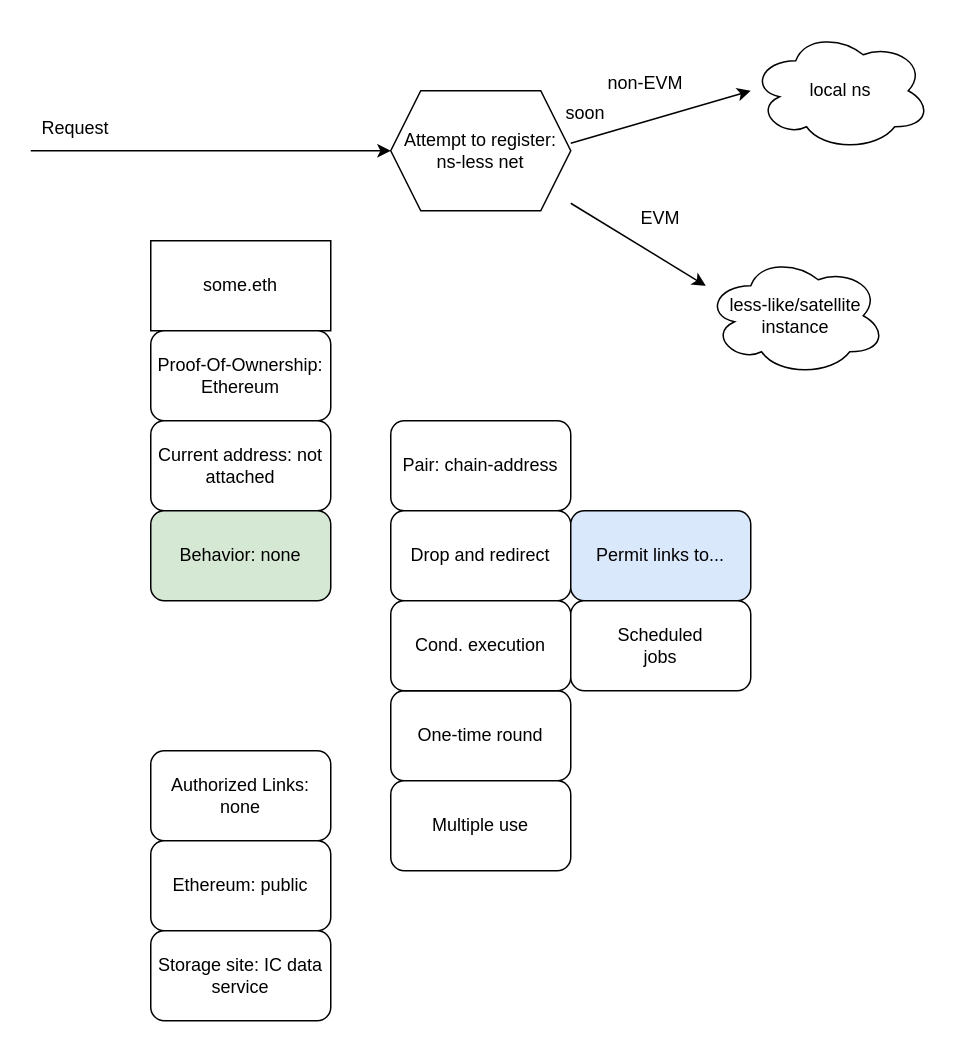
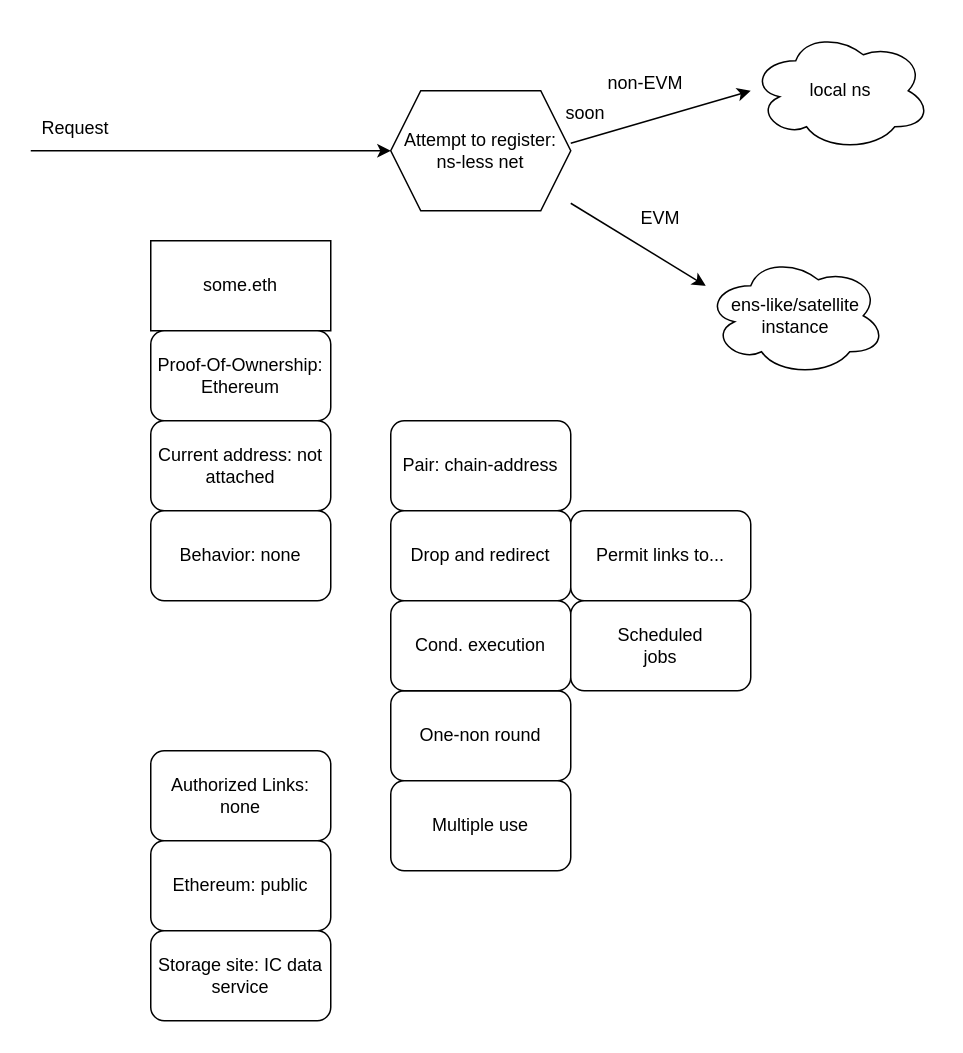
- <mxCell id="20" value="less-like/satellite&lt;br&gt;instance" style="ellipse;shape=cloud;whiteSpace=wrap;html=1;" parent="1" vertex="1"><mxGeometry x="470" y="170" width="120" height="80" as="geometry" /></mxCell>
+ <mxCell id="20" value="ens-like/satellite&lt;br&gt;instance" style="ellipse;shape=cloud;whiteSpace=wrap;html=1;" parent="1" vertex="1"><mxGeometry x="470" y="170" width="120" height="80" as="geometry" /></mxCell>
- <mxCell id="5" value="Behavior: none" style="rounded=1;whiteSpace=wrap;html=1;fillColor=#d5e8d4;" parent="1" vertex="1"><mxGeometry x="100" y="340" width="120" height="60" as="geometry" /></mxCell>
+ <mxCell id="5" value="Behavior: none" style="rounded=1;whiteSpace=wrap;html=1;" parent="1" vertex="1"><mxGeometry x="100" y="340" width="120" height="60" as="geometry" /></mxCell>
- <mxCell id="11" value="Permit links to..." style="rounded=1;whiteSpace=wrap;html=1;fillColor=#dae8fc;" parent="1" vertex="1"><mxGeometry x="380" y="340" width="120" height="60" as="geometry" /></mxCell>
+ <mxCell id="11" value="Permit links to..." style="rounded=1;whiteSpace=wrap;html=1;" parent="1" vertex="1"><mxGeometry x="380" y="340" width="120" height="60" as="geometry" /></mxCell>
- <mxCell id="7" value="One-time round" style="rounded=1;whiteSpace=wrap;html=1;" parent="1" vertex="1"><mxGeometry x="260" y="460" width="120" height="60" as="geometry" /></mxCell>
+ <mxCell id="7" value="One-non round" style="rounded=1;whiteSpace=wrap;html=1;" parent="1" vertex="1"><mxGeometry x="260" y="460" width="120" height="60" as="geometry" /></mxCell>
